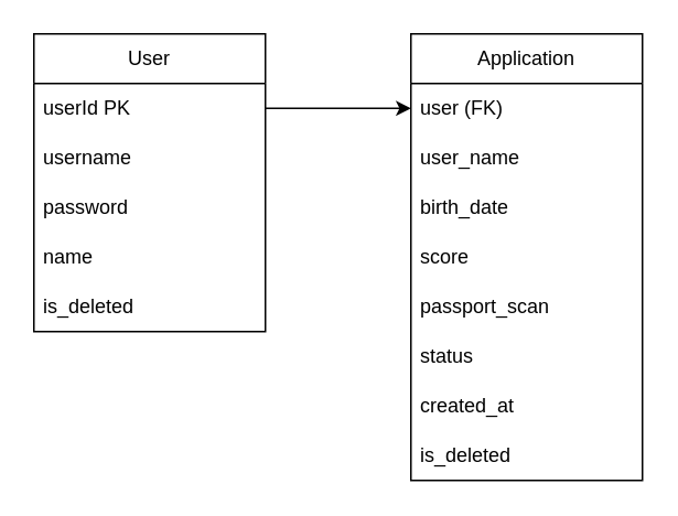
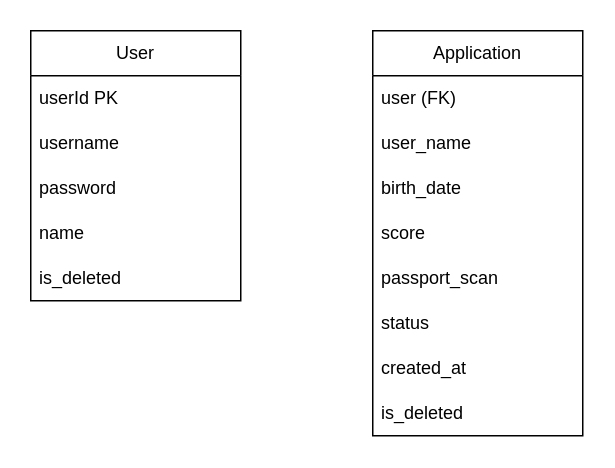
- <mxCell id="17" style="edgeStyle=orthogonalEdgeStyle;rounded=0;orthogonalLoop=1;jettySize=auto;html=1;" edge="1" parent="1" source="3" target="9"><mxGeometry relative="1" as="geometry" /></mxCell>
